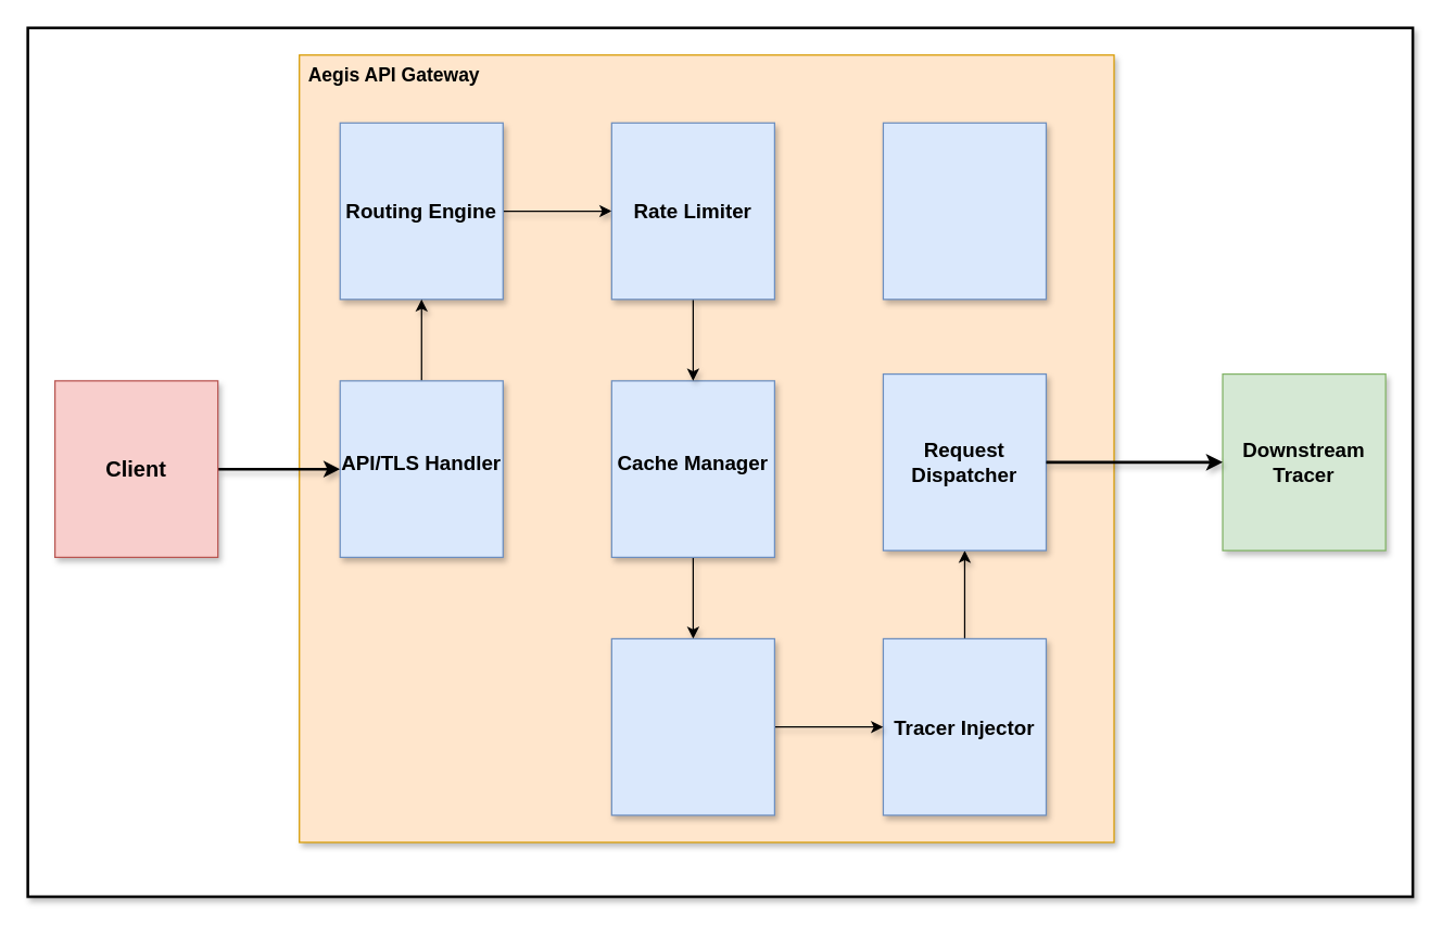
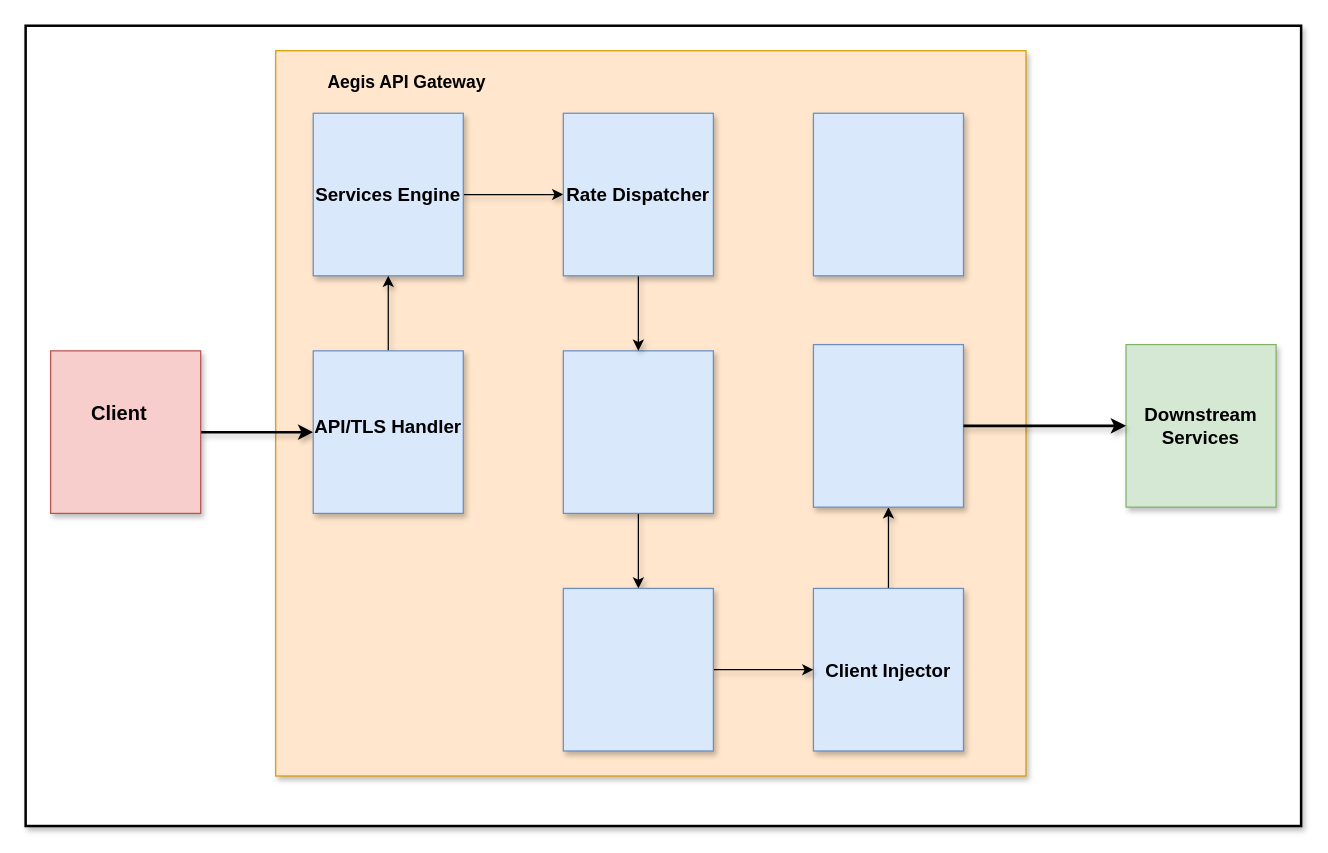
- <mxCell id="22" value="&lt;b&gt;&lt;font style=&quot;font-size: 14px;&quot;&gt;Aegis API Gateway&lt;/font&gt;&lt;/b&gt;" style="text;html=1;align=center;verticalAlign=middle;whiteSpace=wrap;rounded=0;shadow=1;movable=0;resizable=0;rotatable=0;deletable=0;editable=0;locked=1;connectable=0;" vertex="1" parent="1"><mxGeometry x="220" y="40" width="140" height="30" as="geometry" /></mxCell>
+ <mxCell id="22" value="&lt;b&gt;&lt;font style=&quot;font-size: 14px;&quot;&gt;Aegis API Gateway&lt;/font&gt;&lt;/b&gt;" style="text;html=1;align=center;verticalAlign=middle;whiteSpace=wrap;rounded=0;shadow=1;movable=0;resizable=0;rotatable=0;deletable=0;editable=0;locked=1;connectable=0;" vertex="1" parent="1"><mxGeometry x="255" y="50" width="140" height="30" as="geometry" /></mxCell>
- <mxCell id="27" value="&lt;b&gt;&lt;font style=&quot;font-size: 15px;&quot;&gt;Routing Engine&lt;/font&gt;&lt;/b&gt;" style="text;html=1;align=center;verticalAlign=middle;whiteSpace=wrap;rounded=0;shadow=1;movable=0;resizable=0;rotatable=0;deletable=0;editable=0;locked=1;connectable=0;" vertex="1" parent="1"><mxGeometry x="250" y="130" width="120" height="50" as="geometry" /></mxCell>
+ <mxCell id="27" value="&lt;b&gt;&lt;font style=&quot;font-size: 15px;&quot;&gt;Services Engine&lt;/font&gt;&lt;/b&gt;" style="text;html=1;align=center;verticalAlign=middle;whiteSpace=wrap;rounded=0;shadow=1;movable=0;resizable=0;rotatable=0;deletable=0;editable=0;locked=1;connectable=0;" vertex="1" parent="1"><mxGeometry x="250" y="130" width="120" height="50" as="geometry" /></mxCell>
- <mxCell id="28" value="&lt;b&gt;&lt;font style=&quot;font-size: 15px;&quot;&gt;Rate Limiter&lt;/font&gt;&lt;/b&gt;" style="text;html=1;align=center;verticalAlign=middle;whiteSpace=wrap;rounded=0;shadow=1;movable=0;resizable=0;rotatable=0;deletable=0;editable=0;locked=1;connectable=0;" vertex="1" parent="1"><mxGeometry x="450" y="130" width="120" height="50" as="geometry" /></mxCell>
+ <mxCell id="28" value="&lt;b&gt;&lt;font style=&quot;font-size: 15px;&quot;&gt;Rate Dispatcher&lt;/font&gt;&lt;/b&gt;" style="text;html=1;align=center;verticalAlign=middle;whiteSpace=wrap;rounded=0;shadow=1;movable=0;resizable=0;rotatable=0;deletable=0;editable=0;locked=1;connectable=0;" vertex="1" parent="1"><mxGeometry x="450" y="130" width="120" height="50" as="geometry" /></mxCell>
- <mxCell id="29" value="&lt;b&gt;&lt;font style=&quot;font-size: 15px;&quot;&gt;Cache Manager&lt;/font&gt;&lt;/b&gt;" style="text;html=1;align=center;verticalAlign=middle;whiteSpace=wrap;rounded=0;shadow=1;movable=0;resizable=0;rotatable=0;deletable=0;editable=0;locked=1;connectable=0;" vertex="1" parent="1"><mxGeometry x="450" y="315" width="120" height="50" as="geometry" /></mxCell>
- <mxCell id="30" value="&lt;b&gt;&lt;font style=&quot;font-size: 15px;&quot;&gt;Request Dispatcher&lt;/font&gt;&lt;/b&gt;" style="text;html=1;align=center;verticalAlign=middle;whiteSpace=wrap;rounded=0;shadow=1;movable=0;resizable=0;rotatable=0;deletable=0;editable=0;locked=1;connectable=0;" vertex="1" parent="1"><mxGeometry x="650" y="315" width="120" height="50" as="geometry" /></mxCell>
- <mxCell id="24" value="&lt;div style=&quot;&quot;&gt;&lt;b style=&quot;background-color: transparent;&quot;&gt;&lt;font style=&quot;font-size: 15px;&quot;&gt;Downstream Tracer&lt;/font&gt;&lt;/b&gt;&lt;/div&gt;" style="text;html=1;align=center;verticalAlign=middle;whiteSpace=wrap;rounded=0;shadow=1;movable=0;resizable=0;rotatable=0;deletable=0;editable=0;locked=1;connectable=0;" vertex="1" parent="1"><mxGeometry x="910" y="325" width="100" height="30" as="geometry" /></mxCell>
+ <mxCell id="24" value="&lt;div style=&quot;&quot;&gt;&lt;b style=&quot;background-color: transparent;&quot;&gt;&lt;font style=&quot;font-size: 15px;&quot;&gt;Downstream Services&lt;/font&gt;&lt;/b&gt;&lt;/div&gt;" style="text;html=1;align=center;verticalAlign=middle;whiteSpace=wrap;rounded=0;shadow=1;movable=0;resizable=0;rotatable=0;deletable=0;editable=0;locked=1;connectable=0;" vertex="1" parent="1"><mxGeometry x="910" y="325" width="100" height="30" as="geometry" /></mxCell>
- <mxCell id="23" value="&lt;b&gt;&lt;font style=&quot;font-size: 16px;&quot;&gt;Client&lt;/font&gt;&lt;/b&gt;" style="text;html=1;align=center;verticalAlign=middle;whiteSpace=wrap;rounded=0;shadow=1;movable=0;resizable=0;rotatable=0;deletable=0;editable=0;locked=1;connectable=0;" vertex="1" parent="1"><mxGeometry x="70" y="330" width="60" height="30" as="geometry" /></mxCell>
+ <mxCell id="23" value="&lt;b&gt;&lt;font style=&quot;font-size: 16px;&quot;&gt;Client&lt;/font&gt;&lt;/b&gt;" style="text;html=1;align=center;verticalAlign=middle;whiteSpace=wrap;rounded=0;shadow=1;movable=0;resizable=0;rotatable=0;deletable=0;editable=0;locked=1;connectable=0;" vertex="1" parent="1"><mxGeometry x="65" y="315" width="60" height="30" as="geometry" /></mxCell>
- <mxCell id="31" value="&lt;b&gt;&lt;font style=&quot;font-size: 15px;&quot;&gt;Tracer Injector&lt;/font&gt;&lt;/b&gt;" style="text;html=1;align=center;verticalAlign=middle;whiteSpace=wrap;rounded=0;shadow=1;movable=0;resizable=0;rotatable=0;deletable=0;editable=0;locked=1;connectable=0;" vertex="1" parent="1"><mxGeometry x="650" y="510" width="120" height="50" as="geometry" /></mxCell>
+ <mxCell id="31" value="&lt;b&gt;&lt;font style=&quot;font-size: 15px;&quot;&gt;Client Injector&lt;/font&gt;&lt;/b&gt;" style="text;html=1;align=center;verticalAlign=middle;whiteSpace=wrap;rounded=0;shadow=1;movable=0;resizable=0;rotatable=0;deletable=0;editable=0;locked=1;connectable=0;" vertex="1" parent="1"><mxGeometry x="650" y="510" width="120" height="50" as="geometry" /></mxCell>
